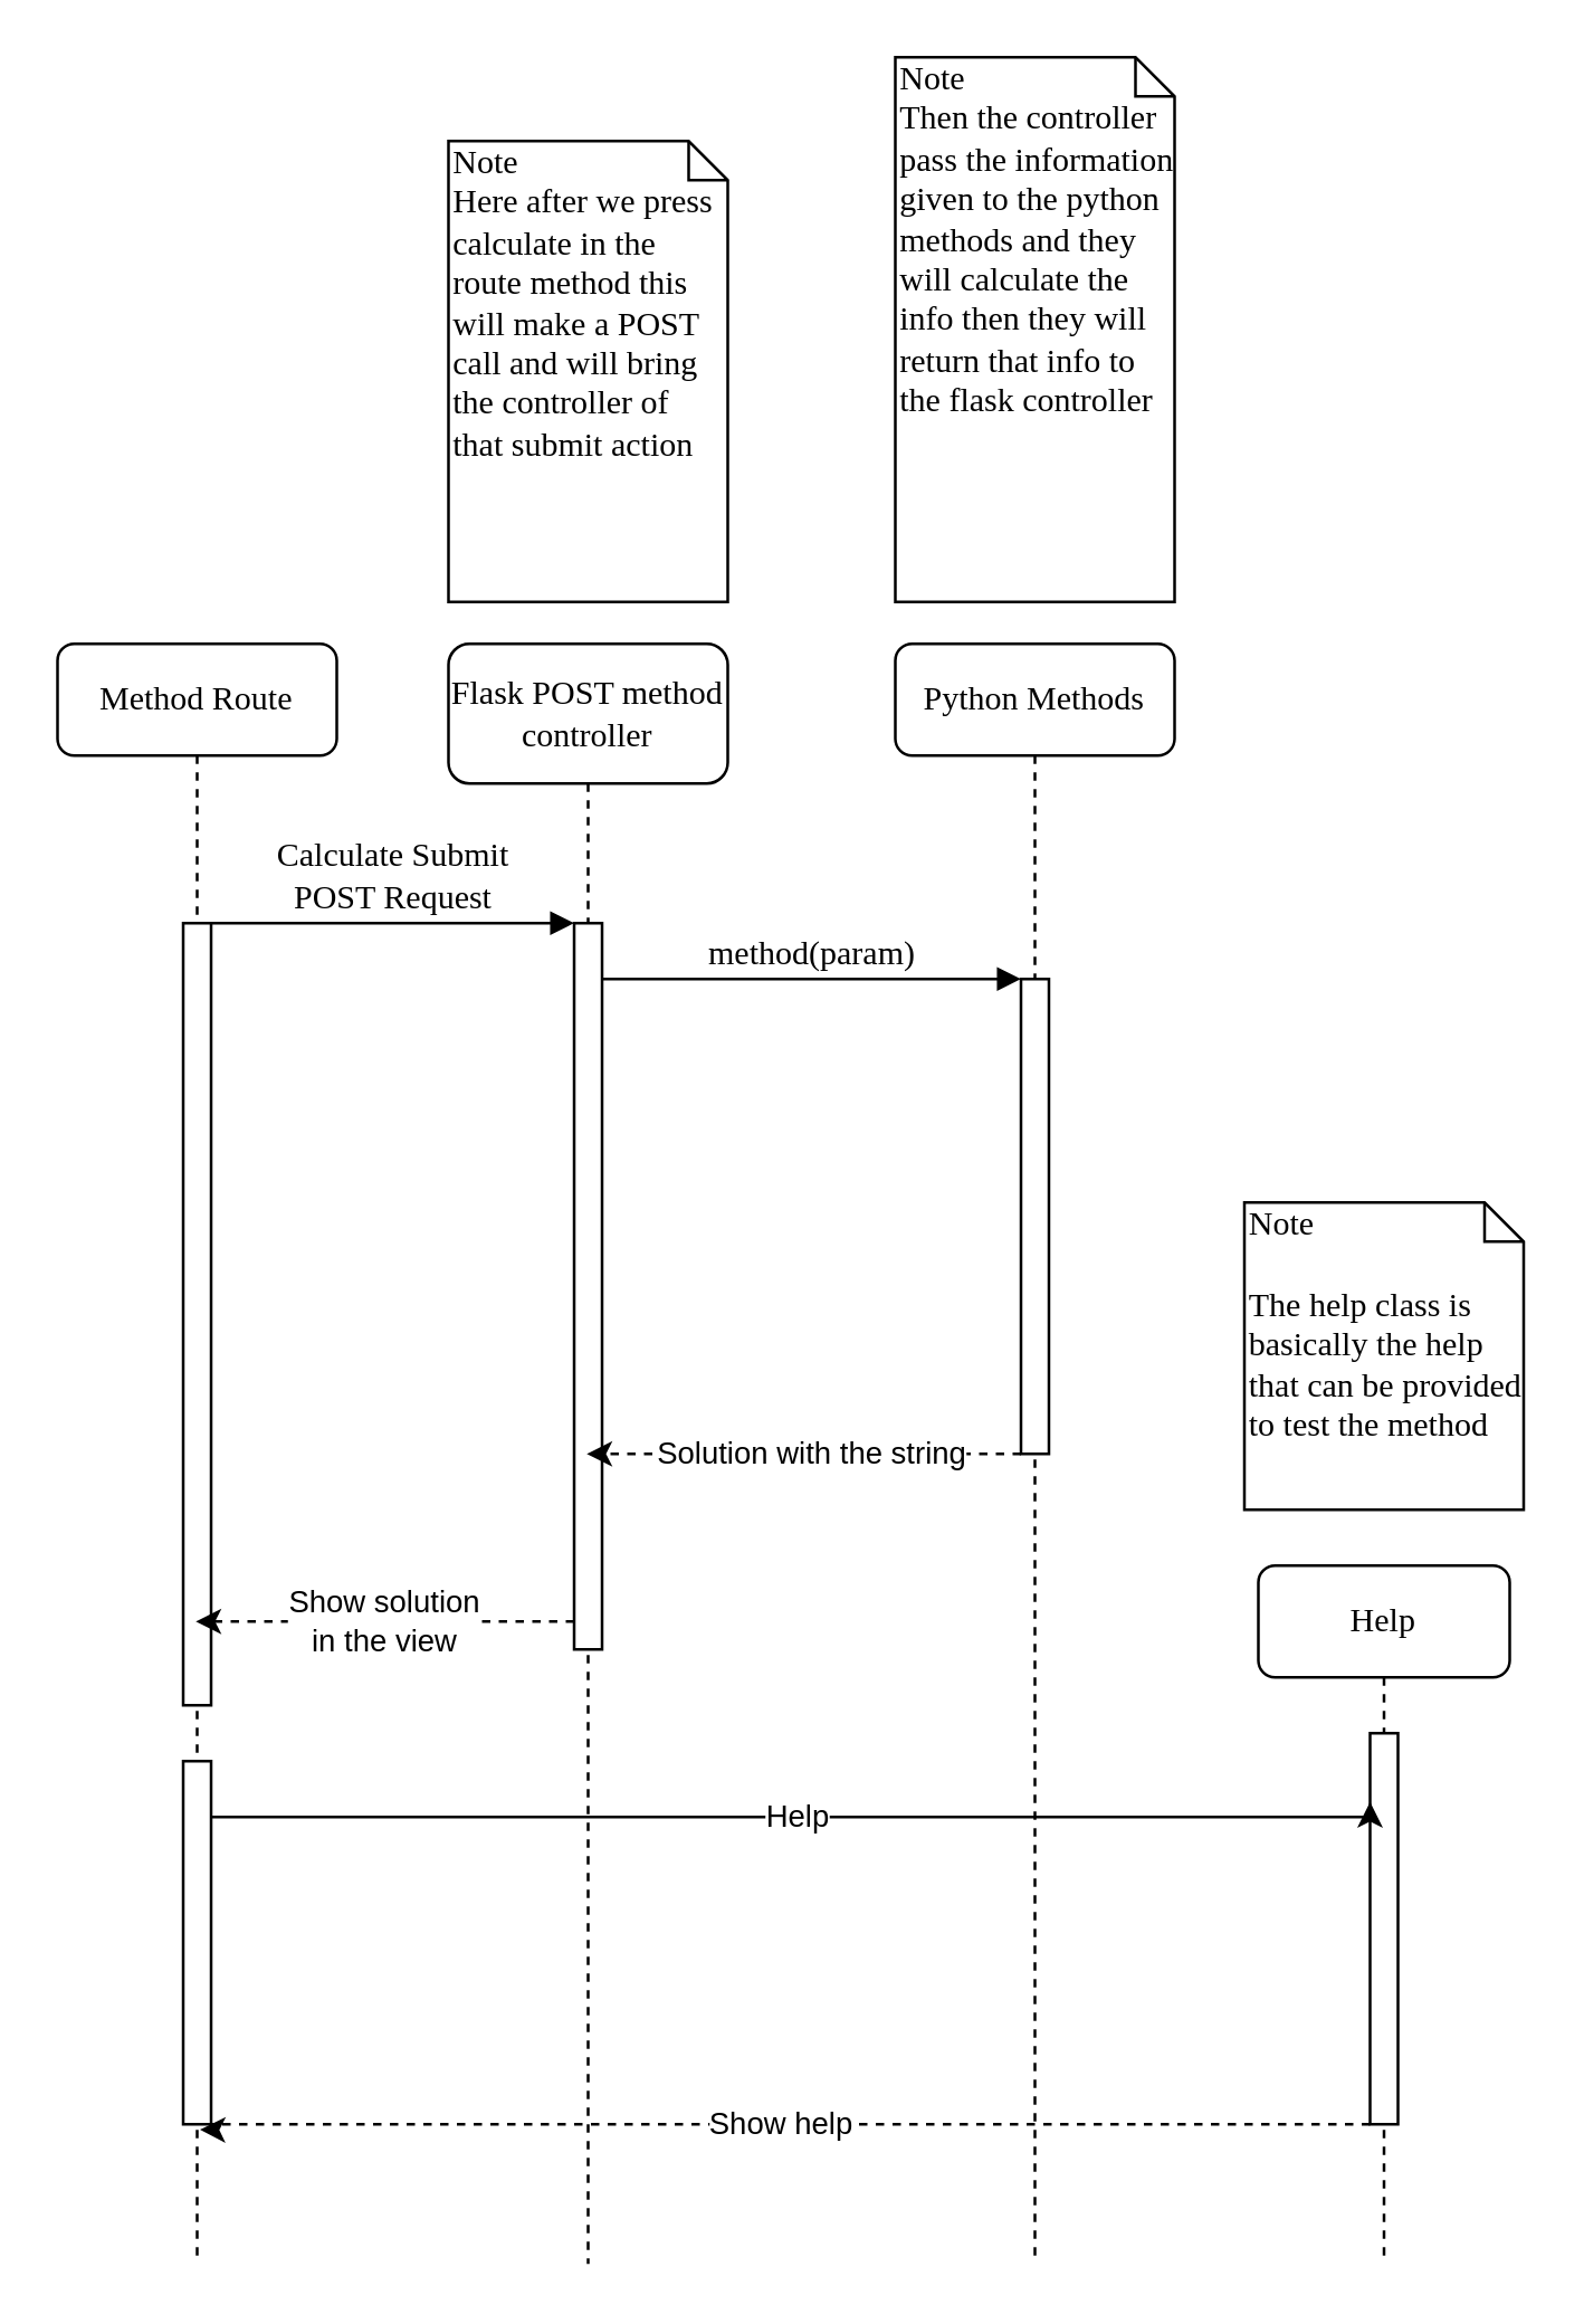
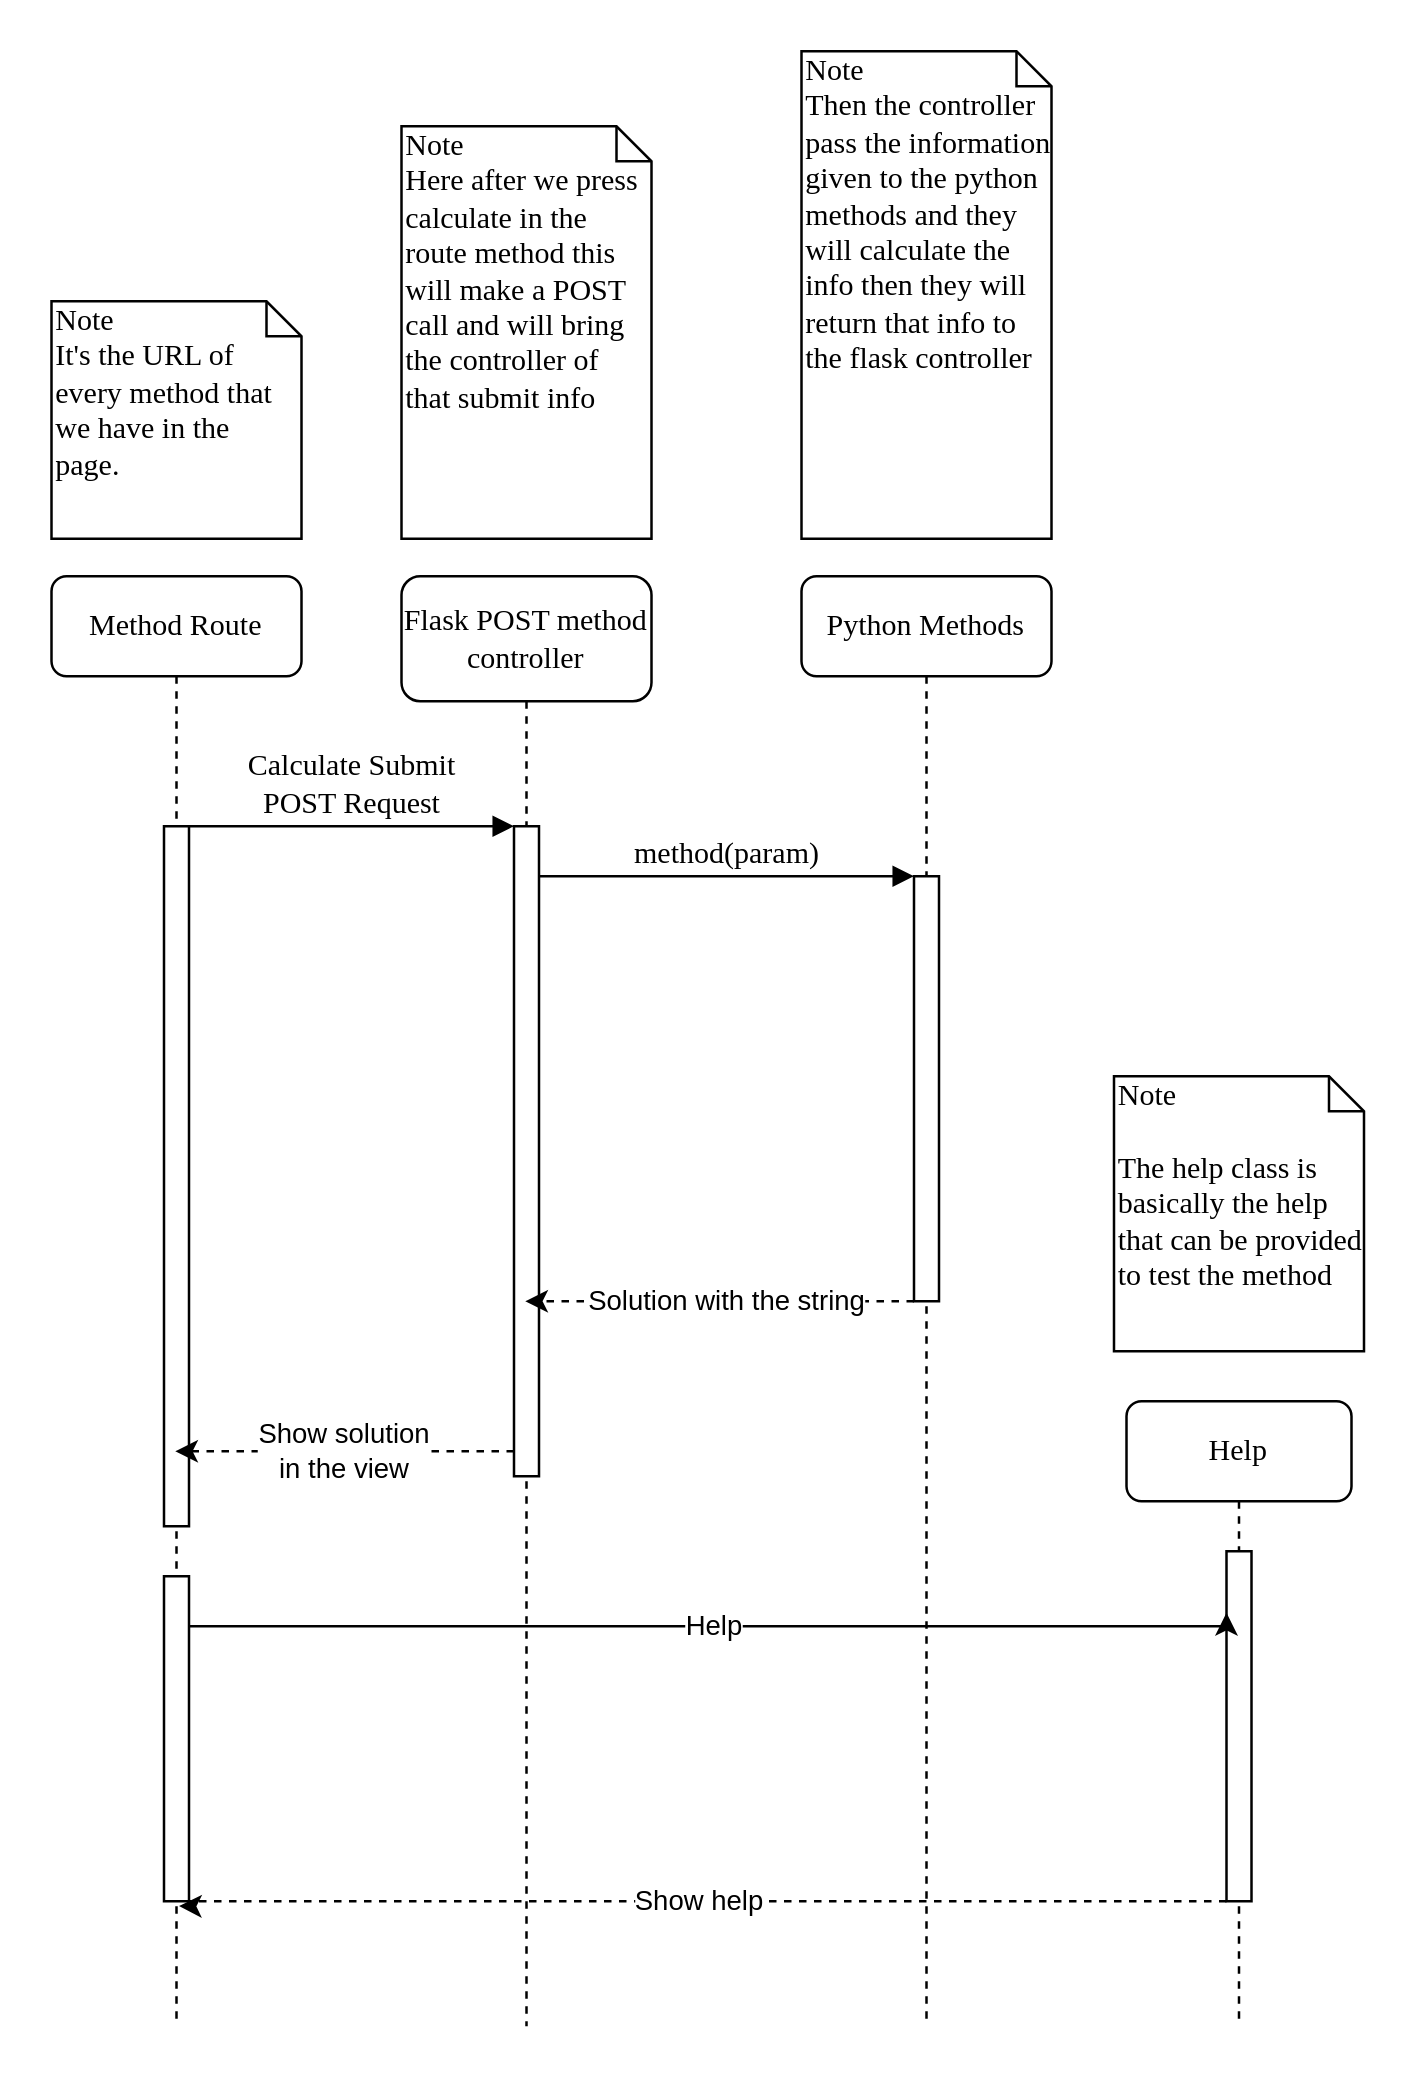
- <mxCell id="12" value="Note&lt;br&gt;Here after we press calculate in the route method this will make a POST call and will bring the controller of that submit action" style="shape=note;whiteSpace=wrap;html=1;size=14;verticalAlign=top;align=left;spacingTop=-6;rounded=0;shadow=0;comic=0;labelBackgroundColor=none;strokeWidth=1;fontFamily=Verdana;fontSize=12" parent="1" vertex="1"><mxGeometry x="160" y="50" width="100" height="165" as="geometry" /></mxCell>
+ <mxCell id="12" value="Note&lt;br&gt;Here after we press calculate in the route method this will make a POST call and will bring the controller of that submit info" style="shape=note;whiteSpace=wrap;html=1;size=14;verticalAlign=top;align=left;spacingTop=-6;rounded=0;shadow=0;comic=0;labelBackgroundColor=none;strokeWidth=1;fontFamily=Verdana;fontSize=12" parent="1" vertex="1"><mxGeometry x="160" y="50" width="100" height="165" as="geometry" /></mxCell>
+ <mxCell id="11" value="Note&lt;br&gt;It's the URL of every method that we have in the page.&amp;nbsp;" style="shape=note;whiteSpace=wrap;html=1;size=14;verticalAlign=top;align=left;spacingTop=-6;rounded=0;shadow=0;comic=0;labelBackgroundColor=none;strokeWidth=1;fontFamily=Verdana;fontSize=12" parent="1" vertex="1"><mxGeometry x="20" y="120" width="100" height="95" as="geometry" /></mxCell>
